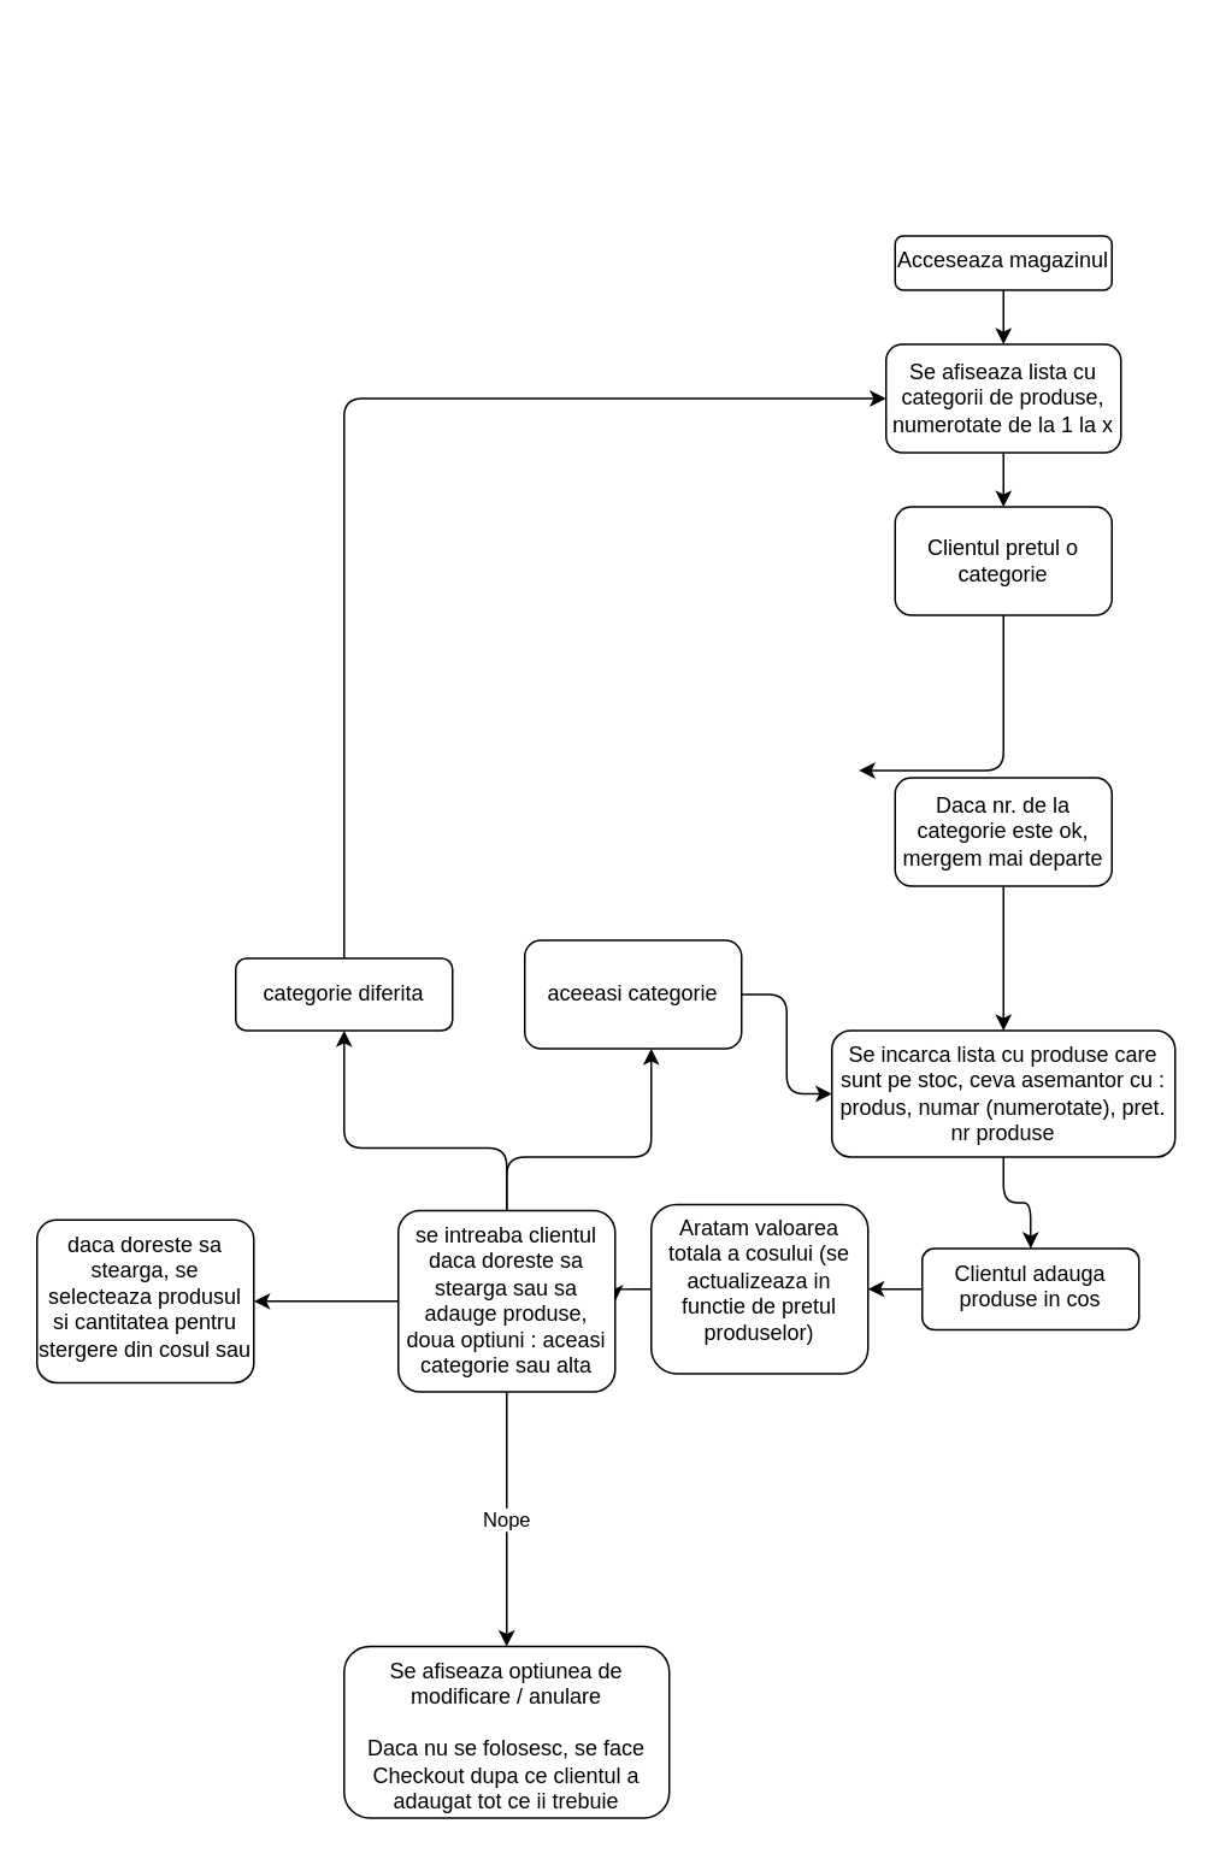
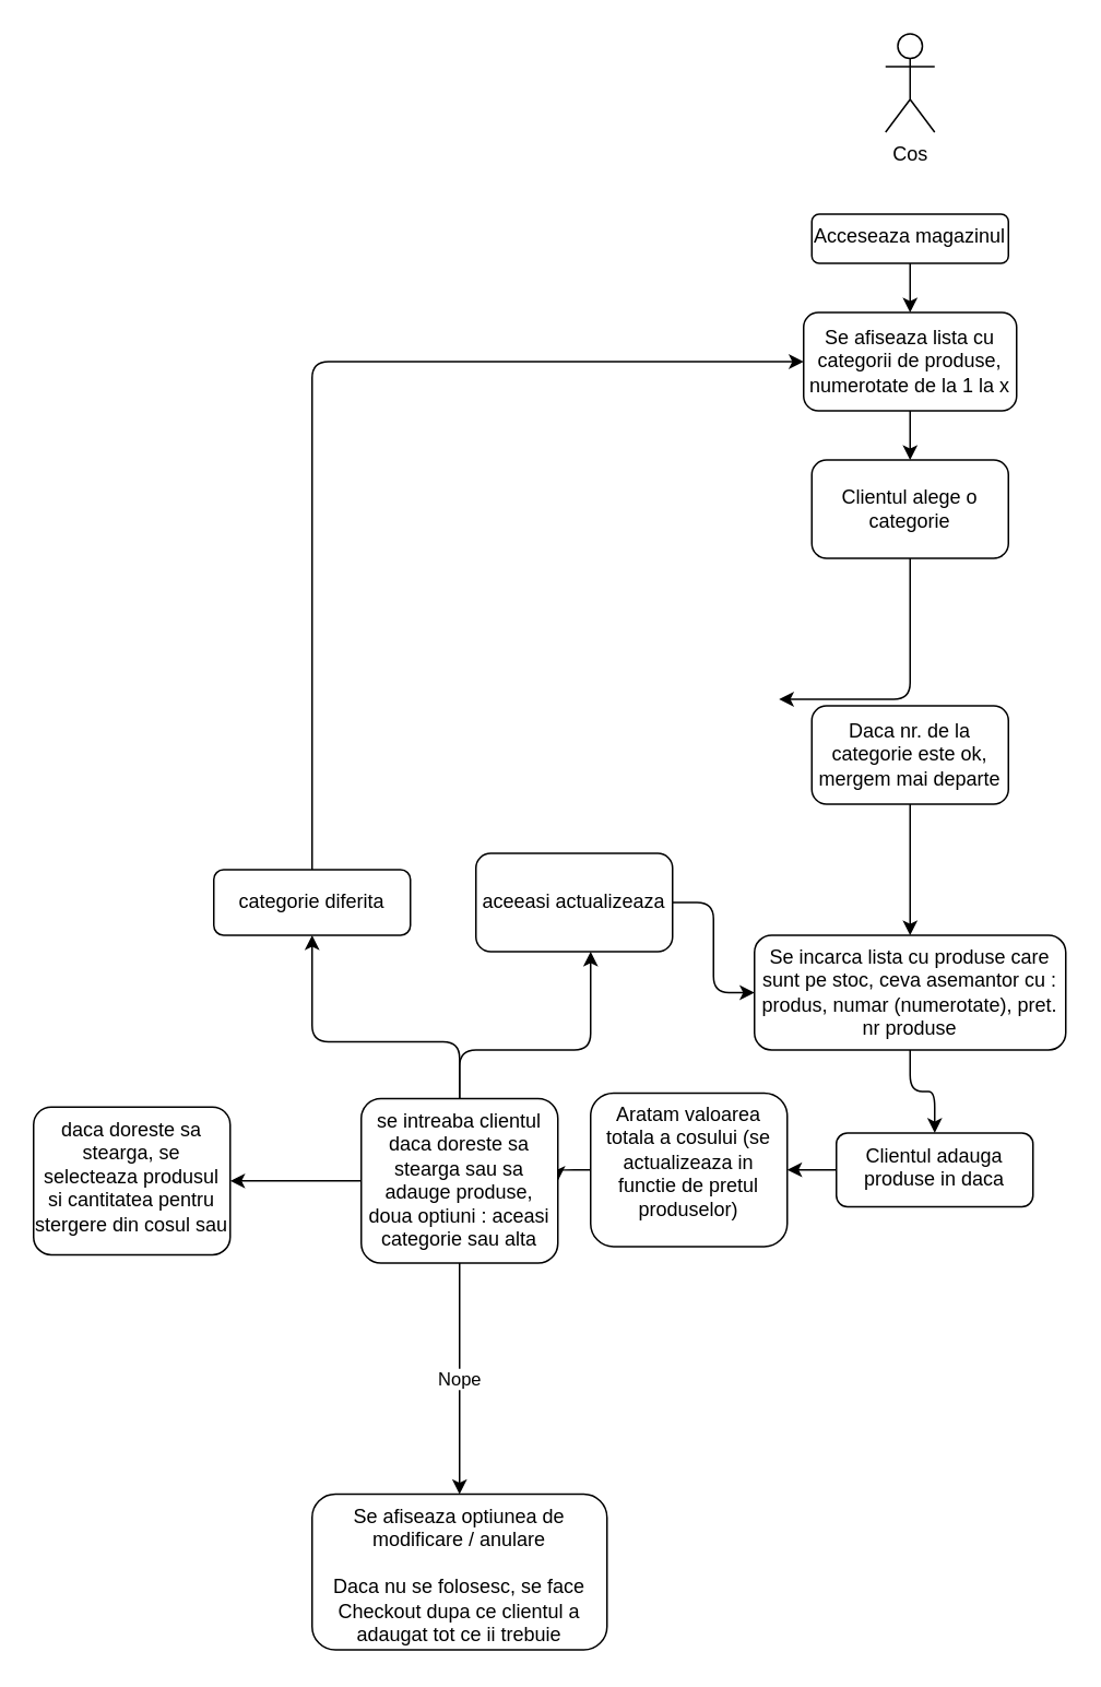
+ <mxCell id="2" value="Cos" style="shape=umlActor;verticalLabelPosition=bottom;verticalAlign=top;html=1;outlineConnect=0;rounded=1;" parent="1" vertex="1"><mxGeometry x="540" y="20" width="30" height="60" as="geometry" /></mxCell>
- <mxCell id="20" value="Clientul pretul o categorie" style="rounded=1;whiteSpace=wrap;html=1;" parent="1" vertex="1"><mxGeometry x="495" y="280" width="120" height="60" as="geometry" /></mxCell>
+ <mxCell id="20" value="Clientul alege o categorie" style="rounded=1;whiteSpace=wrap;html=1;" parent="1" vertex="1"><mxGeometry x="495" y="280" width="120" height="60" as="geometry" /></mxCell>
- <mxCell id="24" value="aceeasi categorie" style="rounded=1;whiteSpace=wrap;html=1;" parent="1" vertex="1"><mxGeometry x="290" y="520" width="120" height="60" as="geometry" /></mxCell>
+ <mxCell id="24" value="aceeasi actualizeaza" style="rounded=1;whiteSpace=wrap;html=1;" parent="1" vertex="1"><mxGeometry x="290" y="520" width="120" height="60" as="geometry" /></mxCell>
- <mxCell id="8" value="Clientul adauga produse in cos" style="whiteSpace=wrap;html=1;verticalAlign=top;rounded=1;" parent="1" vertex="1"><mxGeometry x="510" y="690.62" width="120" height="45" as="geometry" /></mxCell>
+ <mxCell id="8" value="Clientul adauga produse in daca" style="whiteSpace=wrap;html=1;verticalAlign=top;rounded=1;" parent="1" vertex="1"><mxGeometry x="510" y="690.62" width="120" height="45" as="geometry" /></mxCell>
